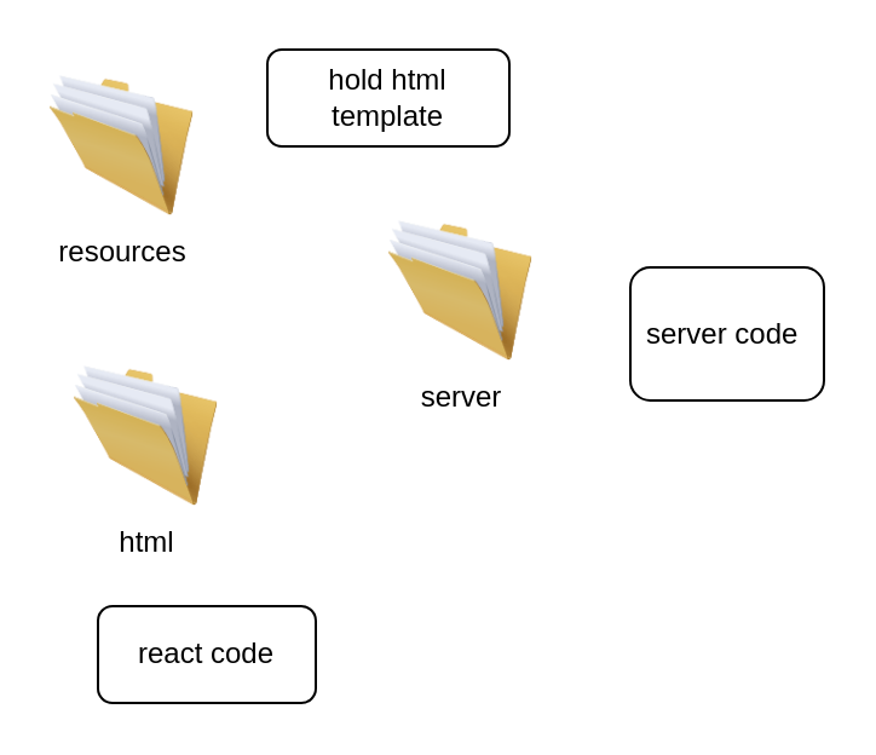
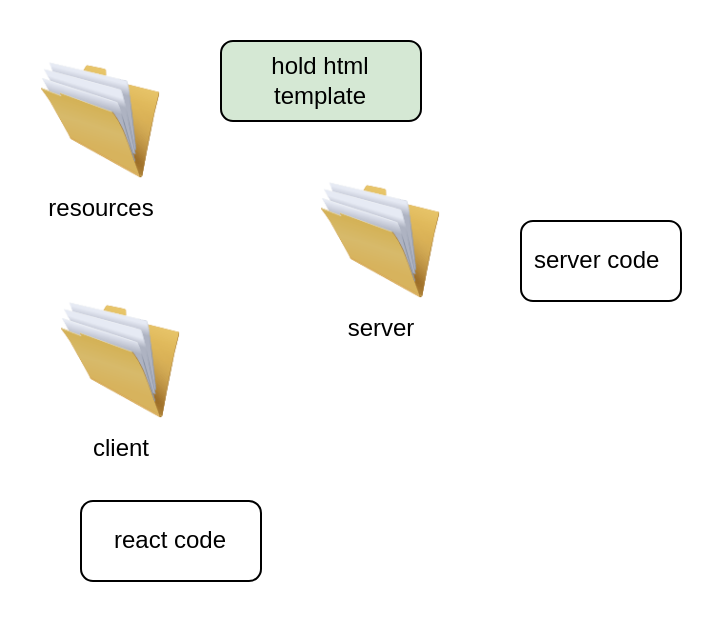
- <mxCell id="5" value="hold html template" style="rounded=1;whiteSpace=wrap;html=1;" parent="1" vertex="1"><mxGeometry x="110" y="20" width="100" height="40" as="geometry" /></mxCell>
+ <mxCell id="5" value="hold html template" style="rounded=1;whiteSpace=wrap;html=1;fillColor=#d5e8d4;" parent="1" vertex="1"><mxGeometry x="110" y="20" width="100" height="40" as="geometry" /></mxCell>
- <mxCell id="6" value="server code&amp;nbsp;" style="rounded=1;whiteSpace=wrap;html=1;" parent="1" vertex="1"><mxGeometry x="260" y="110" width="80" height="55" as="geometry" /></mxCell>
+ <mxCell id="6" value="server code&amp;nbsp;" style="rounded=1;whiteSpace=wrap;html=1;" parent="1" vertex="1"><mxGeometry x="260" y="110" width="80" height="40" as="geometry" /></mxCell>
- <mxCell id="4" value="html" style="image;html=1;image=img/lib/clip_art/general/Full_Folder_128x128.png" parent="1" vertex="1"><mxGeometry x="30" y="150" width="60" height="60" as="geometry" /></mxCell>
+ <mxCell id="4" value="client" style="image;html=1;image=img/lib/clip_art/general/Full_Folder_128x128.png" parent="1" vertex="1"><mxGeometry x="30" y="150" width="60" height="60" as="geometry" /></mxCell>
